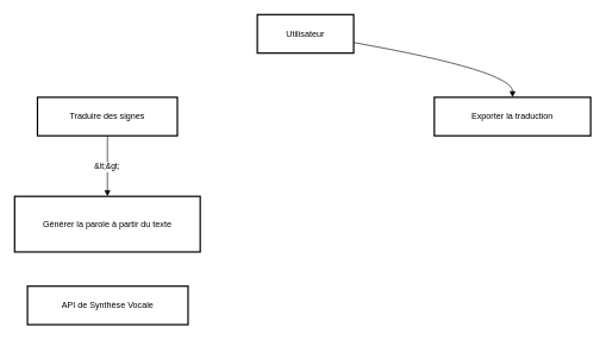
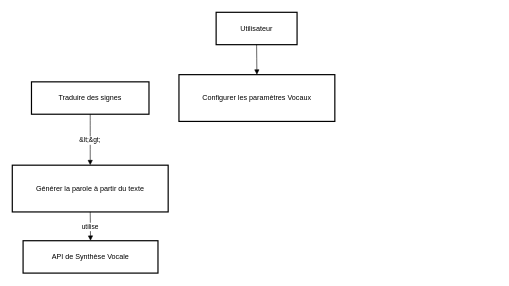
+ <mxCell id="8" value="" style="curved=1;startArrow=none;endArrow=block;exitX=0.5;exitY=1;entryX=0.5;entryY=0;" edge="1" parent="1" source="2" target="4"><mxGeometry relative="1" as="geometry"><Array as="points" /></mxGeometry></mxCell>
- <mxCell id="9" value="" style="curved=1;startArrow=none;endArrow=block;exitX=1.01;exitY=0.73;entryX=0.5;entryY=0;" edge="1" parent="1" source="2" target="5"><mxGeometry relative="1" as="geometry"><Array as="points"><mxPoint x="718" y="99" /></Array></mxGeometry></mxCell>
+ <mxCell id="4" value="Configurer les paramètres Vocaux" style="whiteSpace=wrap;strokeWidth=2;" vertex="1" parent="1"><mxGeometry x="298" y="124" width="260" height="78" as="geometry" /></mxCell>
- <mxCell id="5" value="Exporter la traduction" style="whiteSpace=wrap;strokeWidth=2;" vertex="1" parent="1"><mxGeometry x="608" y="136" width="219" height="54" as="geometry" /></mxCell>
+ <mxCell id="11" value="utilise" style="curved=1;startArrow=none;endArrow=block;exitX=0.5;exitY=1;entryX=0.5;entryY=0;" edge="1" parent="1" source="6" target="7"><mxGeometry relative="1" as="geometry"><Array as="points" /></mxGeometry></mxCell>
